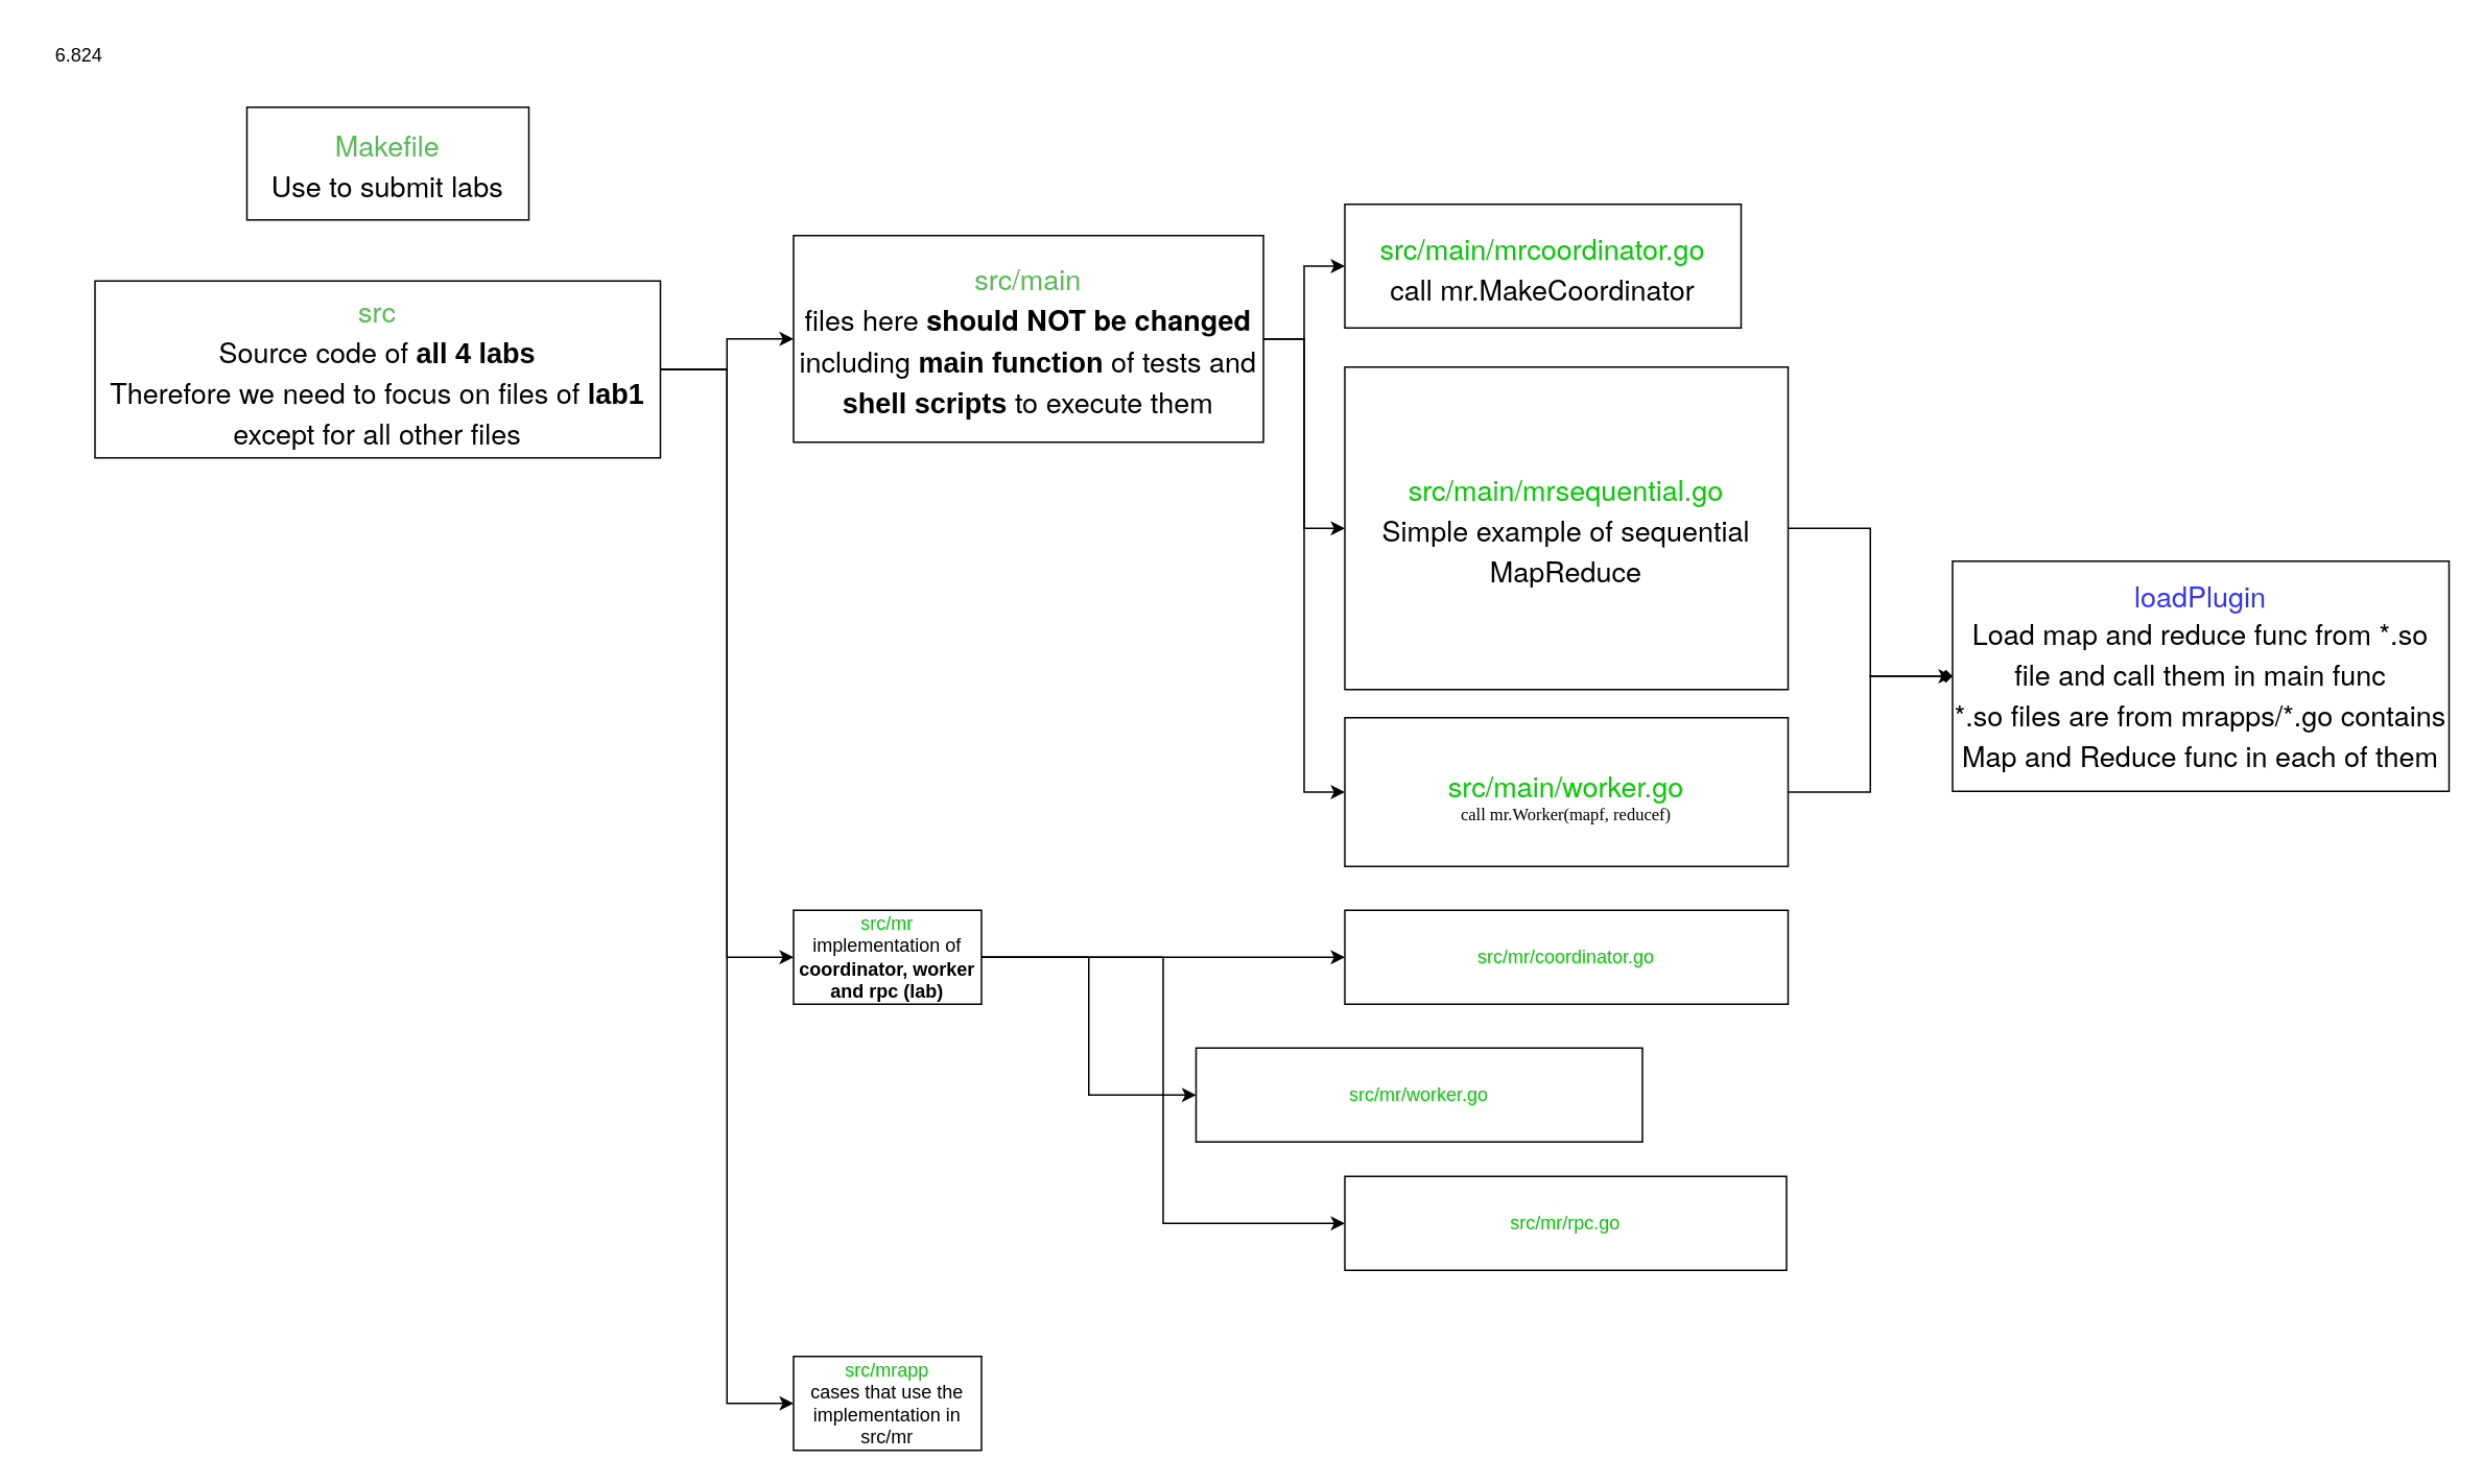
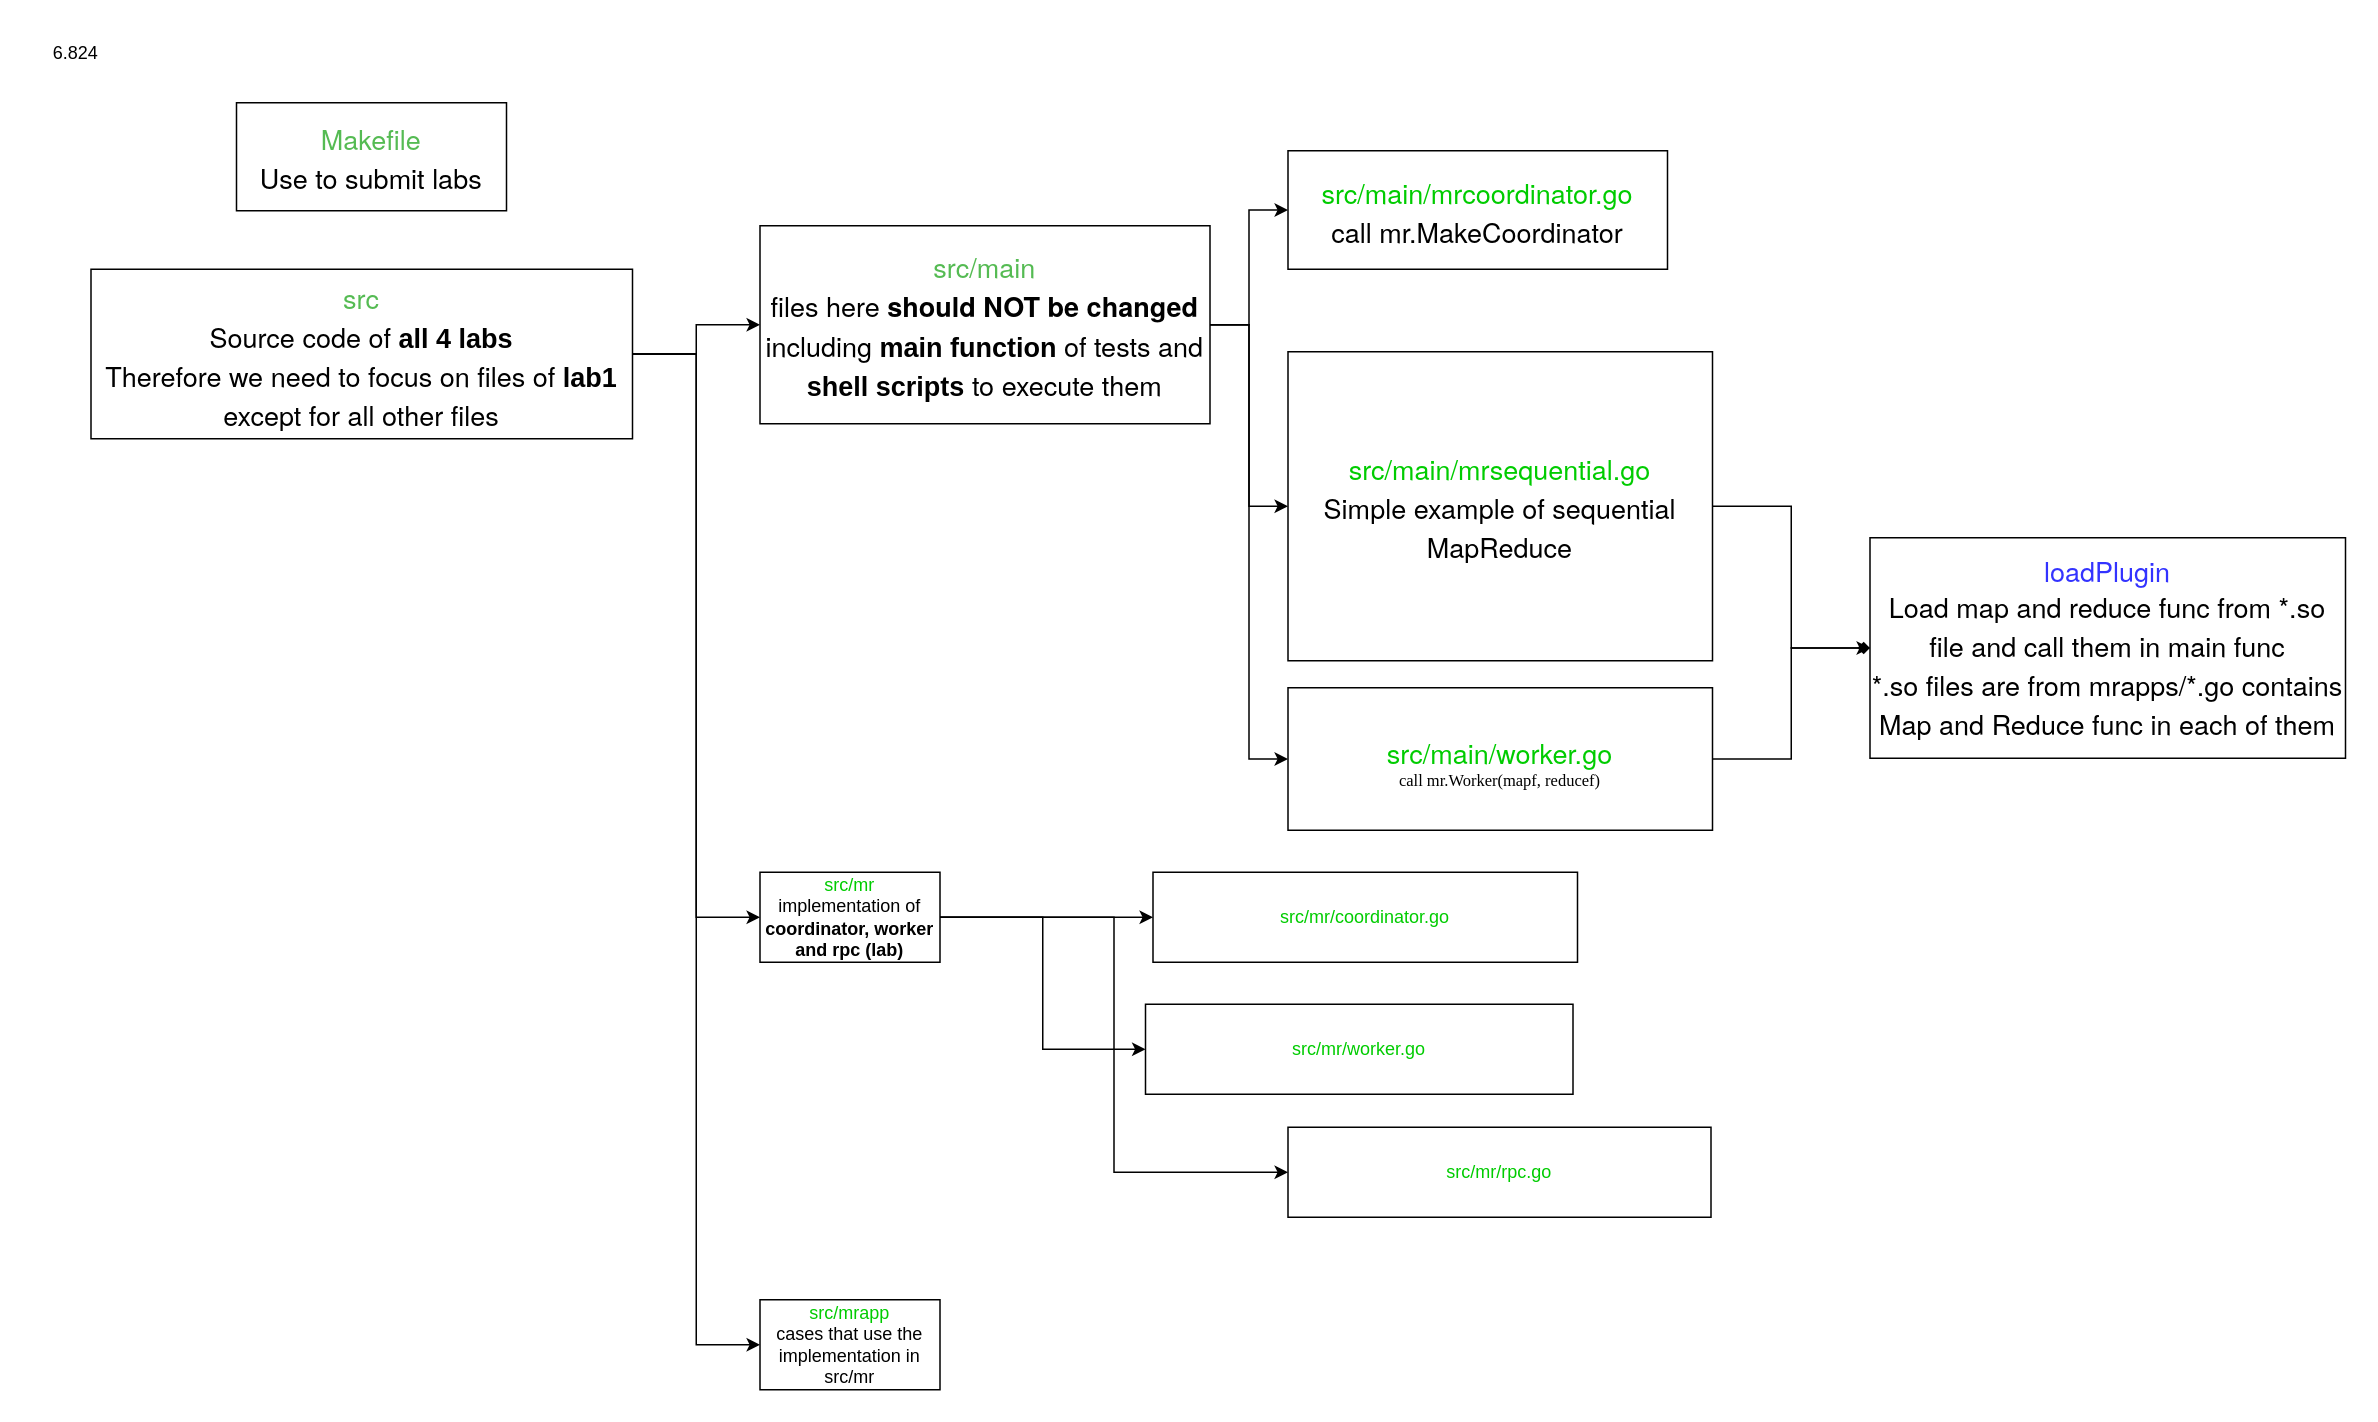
- <mxCell id="12" value="&lt;p style=&quot;margin: 0px; font-style: normal; font-variant-caps: normal; font-stretch: normal; font-size: 18px; line-height: normal; font-family: &amp;quot;Helvetica Neue&amp;quot;; font-size-adjust: none; font-kerning: auto; font-variant-alternates: normal; font-variant-ligatures: normal; font-variant-numeric: normal; font-variant-east-asian: normal; font-variant-position: normal; font-variant-emoji: normal; font-feature-settings: normal; font-optical-sizing: auto; font-variation-settings: normal;&quot;&gt;&lt;font color=&quot;#00cc00&quot;&gt;src/main/mrcoordinator.go&lt;/font&gt;&lt;/p&gt;&lt;p style=&quot;margin: 0px; font-style: normal; font-variant-caps: normal; font-stretch: normal; font-size: 18px; line-height: normal; font-family: &amp;quot;Helvetica Neue&amp;quot;; font-size-adjust: none; font-kerning: auto; font-variant-alternates: normal; font-variant-ligatures: normal; font-variant-numeric: normal; font-variant-east-asian: normal; font-variant-position: normal; font-variant-emoji: normal; font-feature-settings: normal; font-optical-sizing: auto; font-variation-settings: normal;&quot;&gt;call mr.MakeCoordinator&lt;/p&gt;" style="rounded=0;whiteSpace=wrap;html=1;" parent="1" vertex="1"><mxGeometry x="858" y="130" width="253" height="79" as="geometry" /></mxCell>
+ <mxCell id="12" value="&lt;p style=&quot;margin: 0px; font-style: normal; font-variant-caps: normal; font-stretch: normal; font-size: 18px; line-height: normal; font-family: &amp;quot;Helvetica Neue&amp;quot;; font-size-adjust: none; font-kerning: auto; font-variant-alternates: normal; font-variant-ligatures: normal; font-variant-numeric: normal; font-variant-east-asian: normal; font-variant-position: normal; font-variant-emoji: normal; font-feature-settings: normal; font-optical-sizing: auto; font-variation-settings: normal;&quot;&gt;&lt;font color=&quot;#00cc00&quot;&gt;src/main/mrcoordinator.go&lt;/font&gt;&lt;/p&gt;&lt;p style=&quot;margin: 0px; font-style: normal; font-variant-caps: normal; font-stretch: normal; font-size: 18px; line-height: normal; font-family: &amp;quot;Helvetica Neue&amp;quot;; font-size-adjust: none; font-kerning: auto; font-variant-alternates: normal; font-variant-ligatures: normal; font-variant-numeric: normal; font-variant-east-asian: normal; font-variant-position: normal; font-variant-emoji: normal; font-feature-settings: normal; font-optical-sizing: auto; font-variation-settings: normal;&quot;&gt;call mr.MakeCoordinator&lt;/p&gt;" style="rounded=0;whiteSpace=wrap;html=1;" parent="1" vertex="1"><mxGeometry x="858" y="100" width="253" height="79" as="geometry" /></mxCell>
- <mxCell id="22" value="&lt;font color=&quot;#00cc00&quot;&gt;src/mr/coordinator.go&lt;/font&gt;" style="rounded=0;whiteSpace=wrap;html=1;" vertex="1" parent="1"><mxGeometry x="858" y="581" width="283" height="60" as="geometry" /></mxCell>
+ <mxCell id="22" value="&lt;font color=&quot;#00cc00&quot;&gt;src/mr/coordinator.go&lt;/font&gt;" style="rounded=0;whiteSpace=wrap;html=1;" vertex="1" parent="1"><mxGeometry x="768" y="581" width="283" height="60" as="geometry" /></mxCell>
